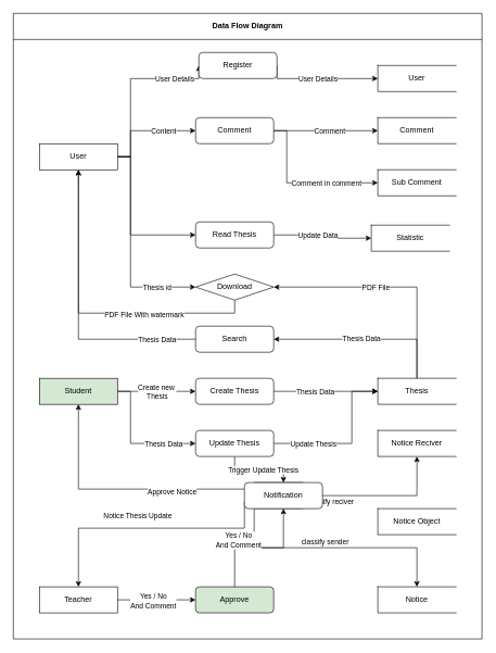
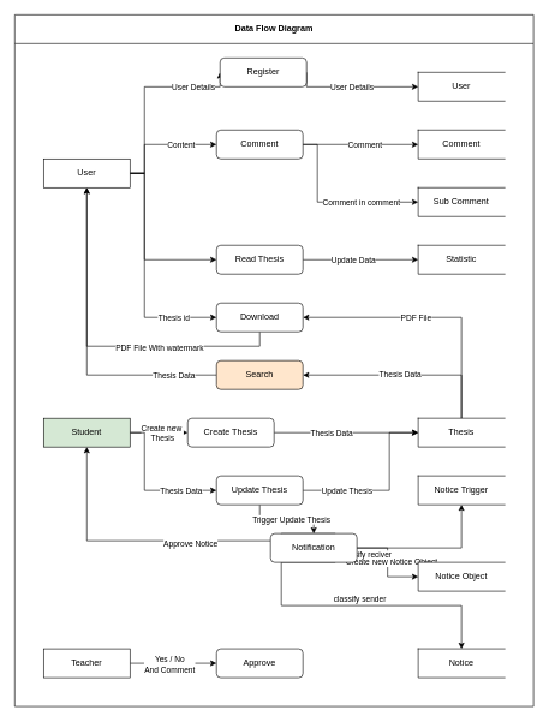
- <mxCell id="60" value="Statistic" style="html=1;dashed=0;whiteSpace=wrap;shape=partialRectangle;right=0;" parent="2" vertex="1"><mxGeometry x="550" y="325" width="120" height="40" as="geometry" /></mxCell>
+ <mxCell id="60" value="Statistic" style="html=1;dashed=0;whiteSpace=wrap;shape=partialRectangle;right=0;" parent="2" vertex="1"><mxGeometry x="560" y="320" width="120" height="40" as="geometry" /></mxCell>
- <mxCell id="65" value="Download" style="rhombus;html=1;dashed=0;whiteSpace=wrap;glass=0;" parent="2" vertex="1"><mxGeometry x="280" y="400" width="120" height="40" as="geometry" /></mxCell>
+ <mxCell id="65" value="Download" style="html=1;dashed=0;whiteSpace=wrap;glass=0;rounded=1;" parent="2" vertex="1"><mxGeometry x="280" y="400" width="120" height="40" as="geometry" /></mxCell>
- <mxCell id="15" value="Search" style="html=1;dashed=0;whiteSpace=wrap;glass=0;rounded=1;" parent="2" vertex="1"><mxGeometry x="280" y="480" width="120" height="40" as="geometry" /></mxCell>
+ <mxCell id="15" value="Search" style="html=1;dashed=0;whiteSpace=wrap;glass=0;rounded=1;fillColor=#ffe6cc;" parent="2" vertex="1"><mxGeometry x="280" y="480" width="120" height="40" as="geometry" /></mxCell>
- <mxCell id="25" value="Create Thesis" style="html=1;dashed=0;whiteSpace=wrap;glass=0;rounded=1;" parent="2" vertex="1"><mxGeometry x="280" y="560" width="120" height="40" as="geometry" /></mxCell>
+ <mxCell id="25" value="Create Thesis" style="html=1;dashed=0;whiteSpace=wrap;glass=0;rounded=1;" parent="2" vertex="1"><mxGeometry x="240" y="560" width="120" height="40" as="geometry" /></mxCell>
- <mxCell id="56" value="Notice Reciver" style="html=1;dashed=0;whiteSpace=wrap;shape=partialRectangle;right=0;" parent="2" vertex="1"><mxGeometry x="560" y="640" width="120" height="40" as="geometry" /></mxCell>
+ <mxCell id="56" value="Notice Trigger" style="html=1;dashed=0;whiteSpace=wrap;shape=partialRectangle;right=0;" parent="2" vertex="1"><mxGeometry x="560" y="640" width="120" height="40" as="geometry" /></mxCell>
+ <mxCell id="39" style="edgeStyle=orthogonalEdgeStyle;rounded=0;orthogonalLoop=1;jettySize=auto;html=1;entryX=0;entryY=0.5;entryDx=0;entryDy=0;exitX=1;exitY=0.5;exitDx=0;exitDy=0;" parent="2" source="47" target="54" edge="1"><mxGeometry relative="1" as="geometry"><mxPoint x="600" y="740" as="sourcePoint" /></mxGeometry></mxCell>
+ <mxCell id="40" value="Create New Notice Object" style="edgeLabel;html=1;align=center;verticalAlign=middle;resizable=0;points=[];" parent="39" vertex="1" connectable="0"><mxGeometry x="-0.038" y="2" relative="1" as="geometry"><mxPoint x="3" y="2" as="offset" /></mxGeometry></mxCell>
- <mxCell id="37" style="edgeStyle=orthogonalEdgeStyle;rounded=0;orthogonalLoop=1;jettySize=auto;html=1;entryX=0.5;entryY=0;entryDx=0;entryDy=0;exitX=0;exitY=0.75;exitDx=0;exitDy=0;" parent="2" source="47" target="50" edge="1"><mxGeometry relative="1" as="geometry"><mxPoint x="490" y="859.57" as="sourcePoint" /><Array as="points"><mxPoint x="100" y="790" /></Array></mxGeometry></mxCell>
- <mxCell id="38" value="Notice Thesis Update" style="edgeLabel;html=1;align=center;verticalAlign=middle;resizable=0;points=[];" parent="37" vertex="1" connectable="0"><mxGeometry x="0.674" y="-1" relative="1" as="geometry"><mxPoint x="91" y="-46" as="offset" /></mxGeometry></mxCell>
- <mxCell id="51" style="edgeStyle=orthogonalEdgeStyle;rounded=0;orthogonalLoop=1;jettySize=auto;html=1;entryX=0.5;entryY=1;entryDx=0;entryDy=0;" parent="2" source="53" target="47" edge="1"><mxGeometry relative="1" as="geometry"><mxPoint x="620" y="879.57" as="targetPoint" /></mxGeometry></mxCell>
- <mxCell id="52" value="Yes / No&lt;div&gt;And Comment&lt;/div&gt;" style="edgeLabel;html=1;align=center;verticalAlign=middle;resizable=0;points=[];" parent="51" vertex="1" connectable="0"><mxGeometry x="-0.327" y="-1" relative="1" as="geometry"><mxPoint x="-1" y="-13" as="offset" /></mxGeometry></mxCell>
- <mxCell id="53" value="Approve" style="html=1;dashed=0;whiteSpace=wrap;glass=0;rounded=1;fillColor=#d5e8d4;" parent="2" vertex="1"><mxGeometry x="280" y="880" width="120" height="40" as="geometry" /></mxCell>
+ <mxCell id="53" value="Approve" style="html=1;dashed=0;whiteSpace=wrap;glass=0;rounded=1;" parent="2" vertex="1"><mxGeometry x="280" y="880" width="120" height="40" as="geometry" /></mxCell>
